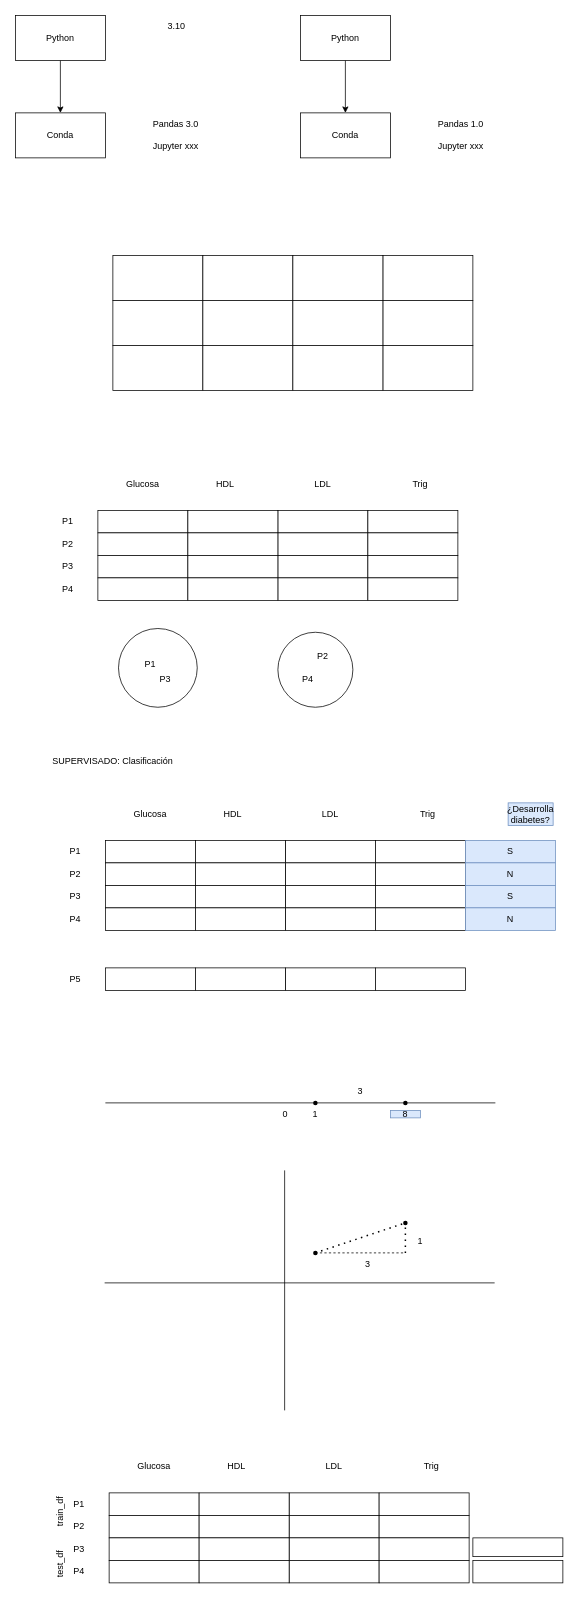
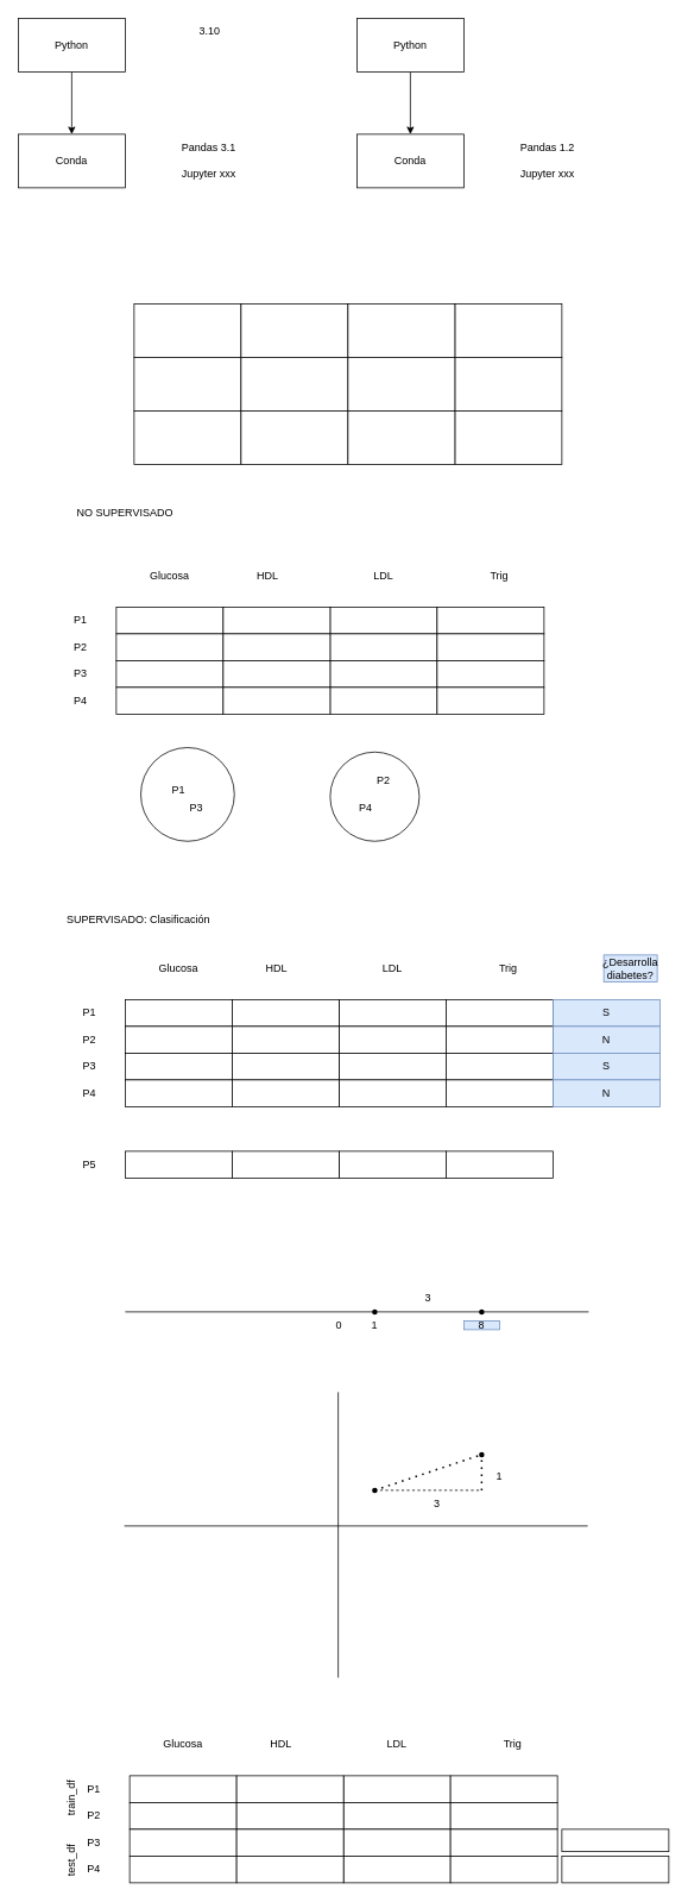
- <mxCell id="7" value="Pandas 3.0" style="text;html=1;strokeColor=none;fillColor=none;align=center;verticalAlign=middle;whiteSpace=wrap;rounded=0;" vertex="1" parent="1"><mxGeometry x="139" y="150" width="190" height="30" as="geometry" /></mxCell>
+ <mxCell id="7" value="Pandas 3.1" style="text;html=1;strokeColor=none;fillColor=none;align=center;verticalAlign=middle;whiteSpace=wrap;rounded=0;" vertex="1" parent="1"><mxGeometry x="139" y="150" width="190" height="30" as="geometry" /></mxCell>
- <mxCell id="13" value="Pandas 1.0" style="text;html=1;strokeColor=none;fillColor=none;align=center;verticalAlign=middle;whiteSpace=wrap;rounded=0;" vertex="1" parent="1"><mxGeometry x="519" y="150" width="190" height="30" as="geometry" /></mxCell>
+ <mxCell id="13" value="Pandas 1.2" style="text;html=1;strokeColor=none;fillColor=none;align=center;verticalAlign=middle;whiteSpace=wrap;rounded=0;" vertex="1" parent="1"><mxGeometry x="519" y="150" width="190" height="30" as="geometry" /></mxCell>
+ <mxCell id="55" value="NO SUPERVISADO" style="text;html=1;strokeColor=none;fillColor=none;align=center;verticalAlign=middle;whiteSpace=wrap;rounded=0;" vertex="1" parent="1"><mxGeometry x="40" y="560" width="200" height="30" as="geometry" /></mxCell>
- <mxCell id="80" value="SUPERVISADO: Clasificación" style="text;html=1;strokeColor=none;fillColor=none;align=center;verticalAlign=middle;whiteSpace=wrap;rounded=0;" vertex="1" parent="1"><mxGeometry x="50" y="1000" width="200" height="30" as="geometry" /></mxCell>
+ <mxCell id="80" value="SUPERVISADO: Clasificación" style="text;html=1;strokeColor=none;fillColor=none;align=center;verticalAlign=middle;whiteSpace=wrap;rounded=0;" vertex="1" parent="1"><mxGeometry x="55" y="1015" width="200" height="30" as="geometry" /></mxCell>
